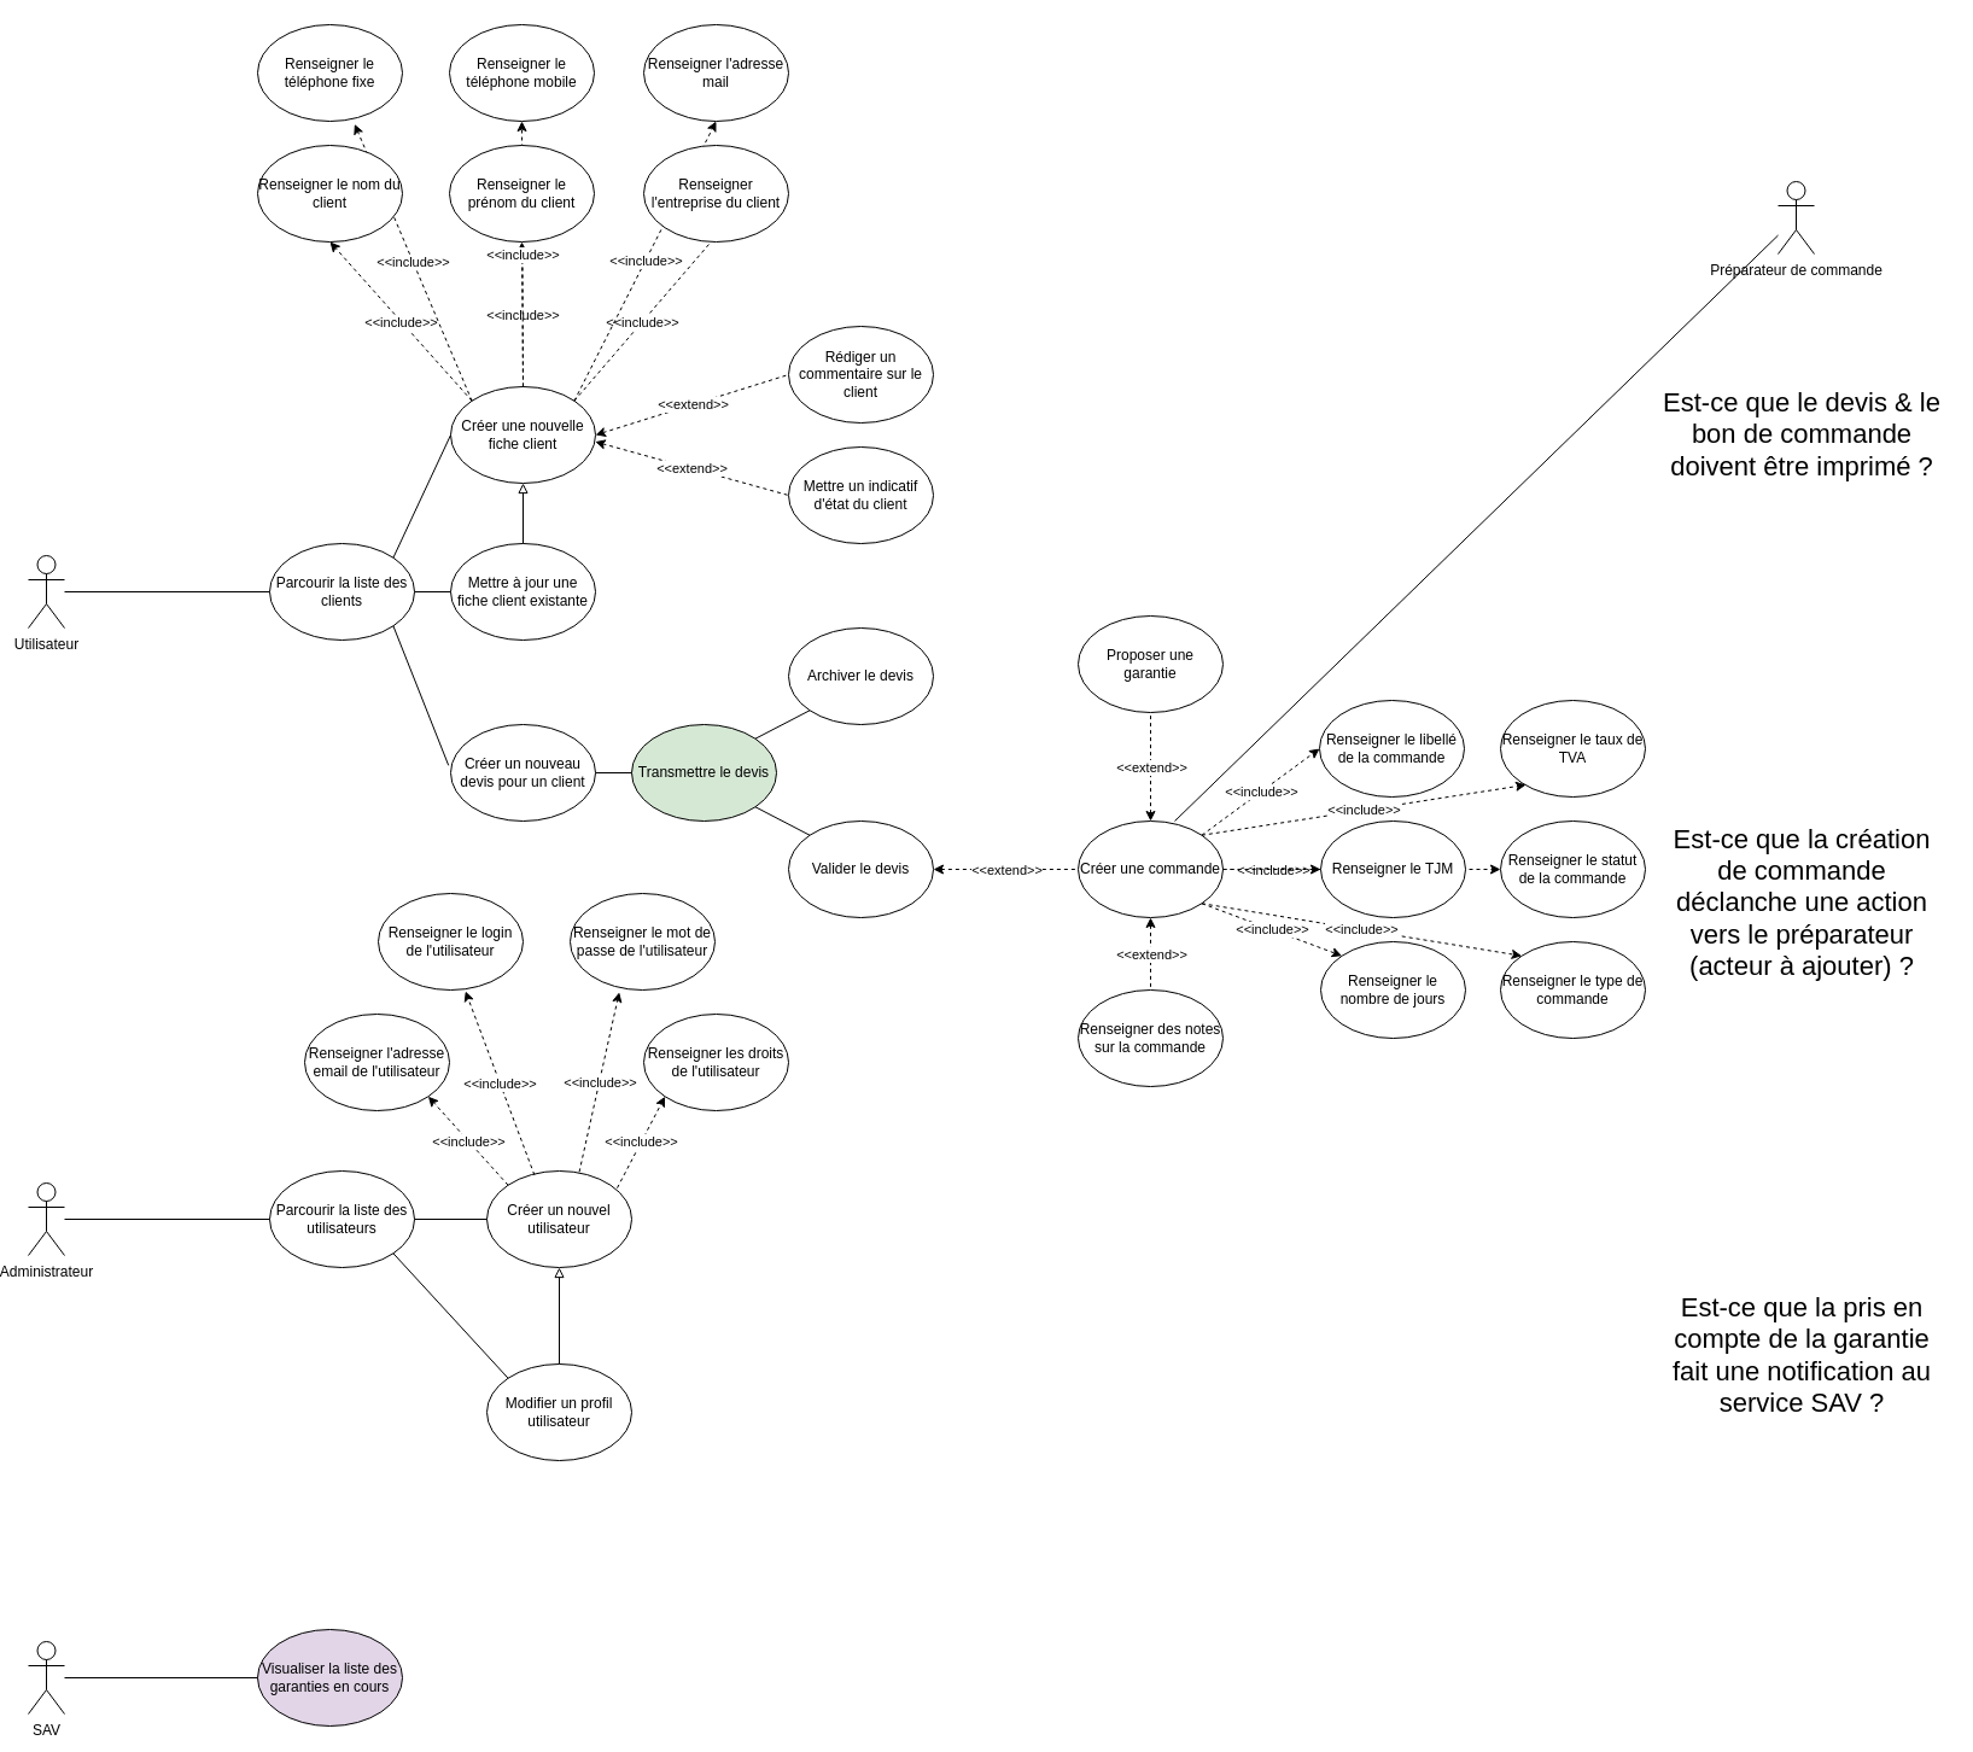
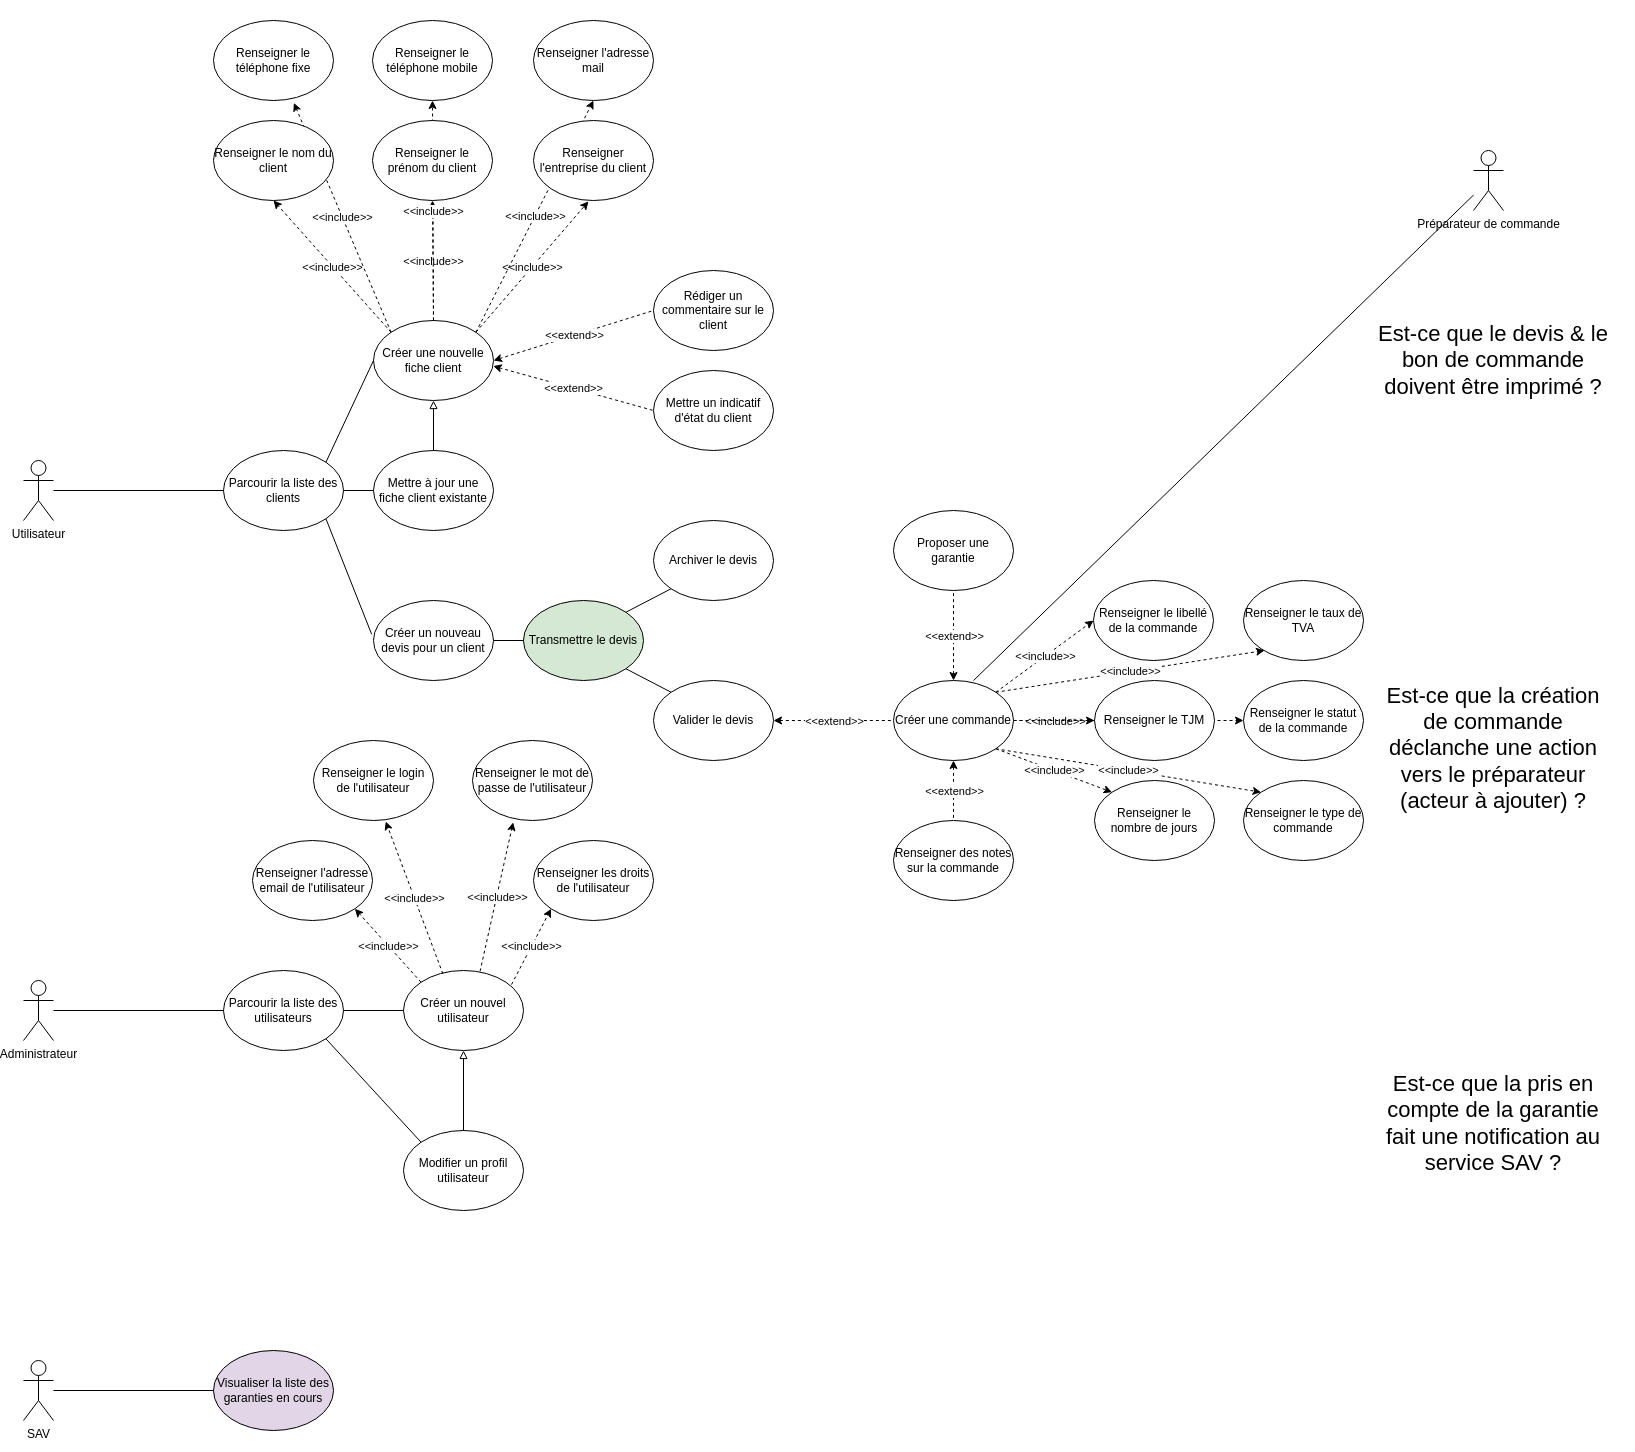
- <mxCell id="25" value="" style="endArrow=none;html=1;exitX=1;exitY=0;exitDx=0;exitDy=0;entryX=0.458;entryY=1.011;entryDx=0;entryDy=0;dashed=1;endFill=1;entryPerimeter=0;" edge="1" parent="1" source="5" target="29"><mxGeometry relative="1" as="geometry"><mxPoint x="427.574" y="371.716" as="sourcePoint" /><mxPoint x="310" y="240" as="targetPoint" /></mxGeometry></mxCell>
+ <mxCell id="25" value="" style="endArrow=classic;html=1;exitX=1;exitY=0;exitDx=0;exitDy=0;entryX=0.458;entryY=1.011;entryDx=0;entryDy=0;dashed=1;endFill=1;entryPerimeter=0;" edge="1" parent="1" source="5" target="29"><mxGeometry relative="1" as="geometry"><mxPoint x="427.574" y="371.716" as="sourcePoint" /><mxPoint x="310" y="240" as="targetPoint" /></mxGeometry></mxCell>
